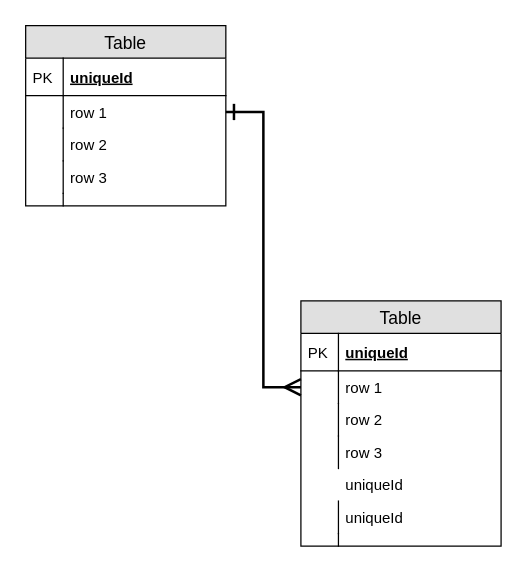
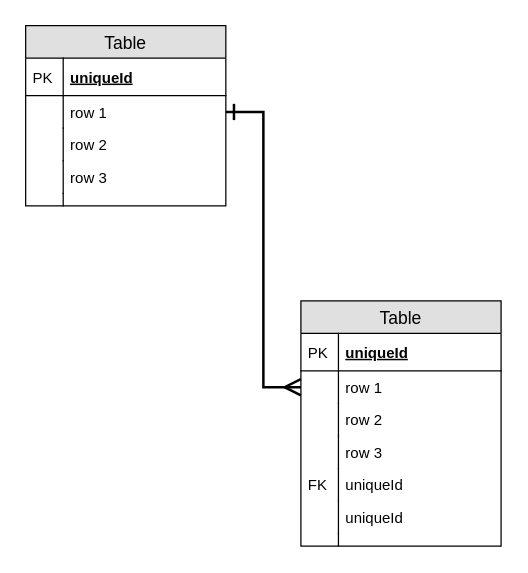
+ <mxCell id="23" value="FK" style="shape=partialRectangle;top=0;left=0;bottom=0;fillColor=none;align=left;verticalAlign=top;spacingLeft=4;spacingRight=4;overflow=hidden;rotatable=0;points=[];portConstraint=eastwest;part=1;fontSize=12;" vertex="1" connectable="0" parent="22"><mxGeometry width="30" height="26" as="geometry" /></mxCell>
